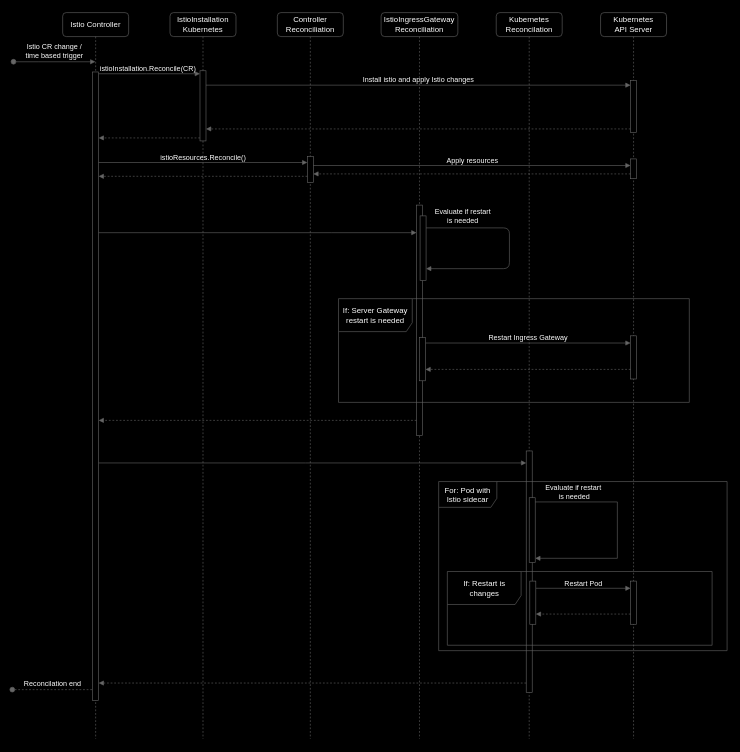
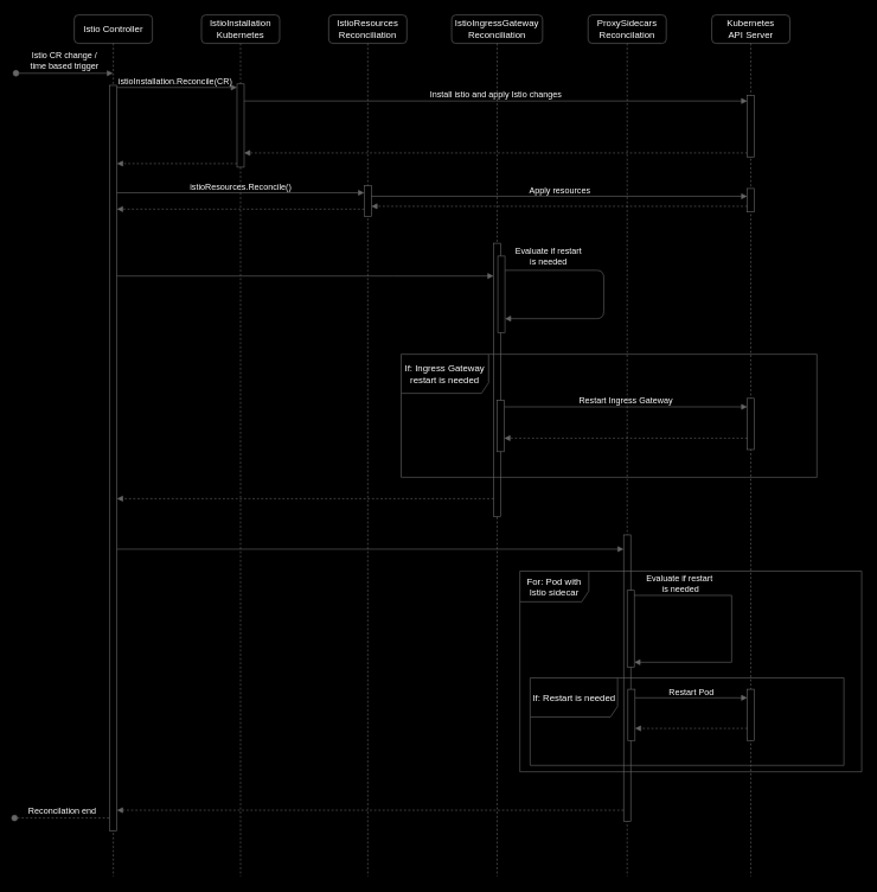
- <mxCell id="10" value="Controller&lt;br&gt;Reconciliation" style="shape=umlLifeline;perimeter=lifelinePerimeter;whiteSpace=wrap;html=1;container=1;dropTarget=0;collapsible=0;recursiveResize=0;outlineConnect=0;portConstraint=eastwest;newEdgeStyle={&quot;edgeStyle&quot;:&quot;elbowEdgeStyle&quot;,&quot;elbow&quot;:&quot;vertical&quot;,&quot;curved&quot;:0,&quot;rounded&quot;:0};fillColor=#000000;fontColor=#FFFFFF;labelBorderColor=default;strokeColor=#666666;rounded=1;fontSize=13;" vertex="1" parent="1"><mxGeometry x="462" y="20" width="110" height="1211" as="geometry" /></mxCell>
+ <mxCell id="10" value="IstioResources&lt;br&gt;Reconciliation" style="shape=umlLifeline;perimeter=lifelinePerimeter;whiteSpace=wrap;html=1;container=1;dropTarget=0;collapsible=0;recursiveResize=0;outlineConnect=0;portConstraint=eastwest;newEdgeStyle={&quot;edgeStyle&quot;:&quot;elbowEdgeStyle&quot;,&quot;elbow&quot;:&quot;vertical&quot;,&quot;curved&quot;:0,&quot;rounded&quot;:0};fillColor=#000000;fontColor=#FFFFFF;labelBorderColor=default;strokeColor=#666666;rounded=1;fontSize=13;" vertex="1" parent="1"><mxGeometry x="462" y="20" width="110" height="1211" as="geometry" /></mxCell>
- <mxCell id="16" value="Kubernetes&lt;br style=&quot;font-size: 13px;&quot;&gt;Reconcilation" style="shape=umlLifeline;perimeter=lifelinePerimeter;whiteSpace=wrap;html=1;container=1;dropTarget=0;collapsible=0;recursiveResize=0;outlineConnect=0;portConstraint=eastwest;newEdgeStyle={&quot;edgeStyle&quot;:&quot;elbowEdgeStyle&quot;,&quot;elbow&quot;:&quot;vertical&quot;,&quot;curved&quot;:0,&quot;rounded&quot;:0};fillColor=#000000;fontColor=#FFFFFF;labelBorderColor=default;strokeColor=#666666;rounded=1;fontSize=13;" vertex="1" parent="1"><mxGeometry x="827" y="20" width="110" height="1211" as="geometry" /></mxCell>
+ <mxCell id="16" value="ProxySidecars&lt;br style=&quot;font-size: 13px;&quot;&gt;Reconcilation" style="shape=umlLifeline;perimeter=lifelinePerimeter;whiteSpace=wrap;html=1;container=1;dropTarget=0;collapsible=0;recursiveResize=0;outlineConnect=0;portConstraint=eastwest;newEdgeStyle={&quot;edgeStyle&quot;:&quot;elbowEdgeStyle&quot;,&quot;elbow&quot;:&quot;vertical&quot;,&quot;curved&quot;:0,&quot;rounded&quot;:0};fillColor=#000000;fontColor=#FFFFFF;labelBorderColor=default;strokeColor=#666666;rounded=1;fontSize=13;" vertex="1" parent="1"><mxGeometry x="827" y="20" width="110" height="1211" as="geometry" /></mxCell>
- <mxCell id="31" value="If: Server Gateway restart is needed" style="shape=umlFrame;whiteSpace=wrap;html=1;pointerEvents=0;fontFamily=Helvetica;fontSize=13;fontColor=#FFFFFF;fillColor=none;swimlaneFillColor=none;strokeColor=#666666;width=123;height=55;perimeter=rectanglePerimeter;shadow=0;" vertex="1" parent="1"><mxGeometry x="564" y="497" width="585" height="173" as="geometry" /></mxCell>
+ <mxCell id="31" value="If: Ingress Gateway restart is needed" style="shape=umlFrame;whiteSpace=wrap;html=1;pointerEvents=0;fontFamily=Helvetica;fontSize=13;fontColor=#FFFFFF;fillColor=none;swimlaneFillColor=none;strokeColor=#666666;width=123;height=55;perimeter=rectanglePerimeter;shadow=0;" vertex="1" parent="1"><mxGeometry x="564" y="497" width="585" height="173" as="geometry" /></mxCell>
- <mxCell id="38" value="If: Restart is changes" style="shape=umlFrame;whiteSpace=wrap;html=1;pointerEvents=0;fontFamily=Helvetica;fontSize=13;fontColor=#FFFFFF;fillColor=none;swimlaneFillColor=none;strokeColor=#666666;width=123;height=55;perimeter=rectanglePerimeter;shadow=0;" vertex="1" parent="1"><mxGeometry x="745.5" y="952" width="441.5" height="123" as="geometry" /></mxCell>
+ <mxCell id="38" value="If: Restart is needed" style="shape=umlFrame;whiteSpace=wrap;html=1;pointerEvents=0;fontFamily=Helvetica;fontSize=13;fontColor=#FFFFFF;fillColor=none;swimlaneFillColor=none;strokeColor=#666666;width=123;height=55;perimeter=rectanglePerimeter;shadow=0;" vertex="1" parent="1"><mxGeometry x="745.5" y="952" width="441.5" height="123" as="geometry" /></mxCell>
